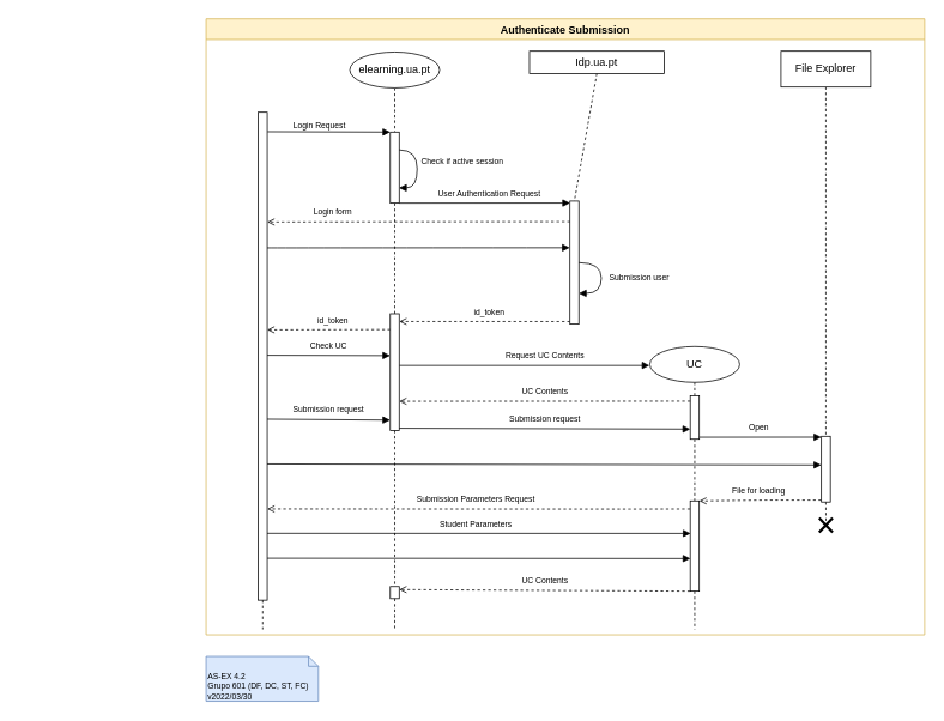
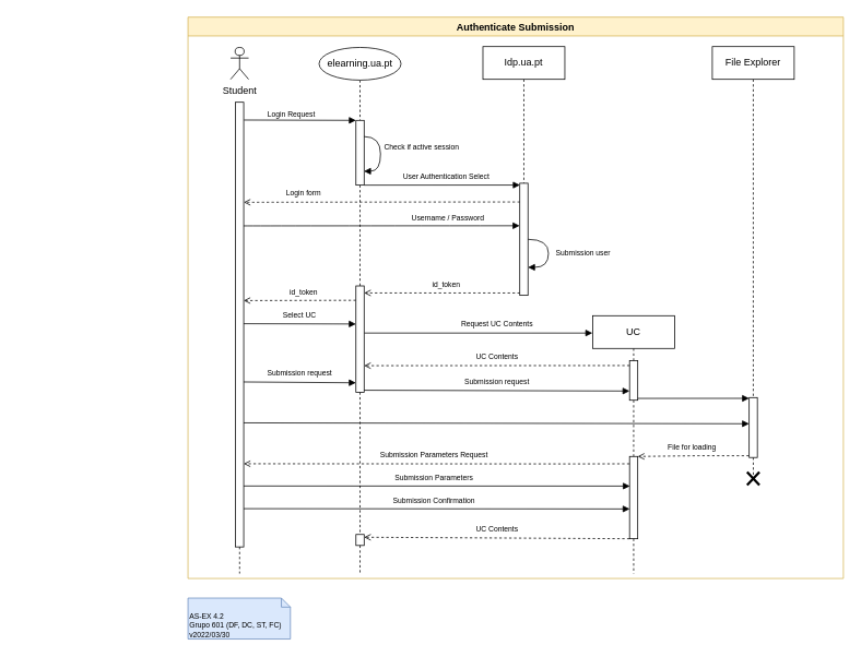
- <mxCell id="10" value="Idp.ua.pt" style="rounded=0;whiteSpace=wrap;html=1;" parent="2" vertex="1"><mxGeometry x="360" y="36" width="150" height="25" as="geometry" /></mxCell>
+ <mxCell id="10" value="Idp.ua.pt" style="rounded=0;whiteSpace=wrap;html=1;" parent="2" vertex="1"><mxGeometry x="360" y="36" width="100" height="40" as="geometry" /></mxCell>
+ <mxCell id="6" value="Student" style="shape=umlActor;verticalLabelPosition=bottom;verticalAlign=top;html=1;outlineConnect=0;" parent="2" vertex="1"><mxGeometry x="52" y="37" width="22" height="39" as="geometry" /></mxCell>
- <mxCell id="18" value="User Authentication Request" style="text;html=1;align=center;verticalAlign=middle;resizable=0;points=[];autosize=1;strokeColor=none;fillColor=none;fontSize=9;" parent="2" vertex="1"><mxGeometry x="250" y="185" width="130" height="20" as="geometry" /></mxCell>
+ <mxCell id="18" value="User Authentication Select" style="text;html=1;align=center;verticalAlign=middle;resizable=0;points=[];autosize=1;strokeColor=none;fillColor=none;fontSize=9;" parent="2" vertex="1"><mxGeometry x="250" y="185" width="130" height="20" as="geometry" /></mxCell>
+ <mxCell id="22" value="Username / Password" style="text;html=1;align=center;verticalAlign=middle;resizable=0;points=[];autosize=1;strokeColor=none;fillColor=none;fontSize=9;" parent="2" vertex="1"><mxGeometry x="266.5" y="236" width="100" height="20" as="geometry" /></mxCell>
- <mxCell id="34" value="Check UC" style="text;html=1;align=center;verticalAlign=middle;resizable=0;points=[];autosize=1;strokeColor=none;fillColor=none;fontSize=9;" parent="2" vertex="1"><mxGeometry x="106" y="354.88" width="60" height="20" as="geometry" /></mxCell>
+ <mxCell id="34" value="Select UC" style="text;html=1;align=center;verticalAlign=middle;resizable=0;points=[];autosize=1;strokeColor=none;fillColor=none;fontSize=9;" parent="2" vertex="1"><mxGeometry x="106" y="354.88" width="60" height="20" as="geometry" /></mxCell>
- <mxCell id="32" value="UC" style="ellipse;whiteSpace=wrap;html=1;" parent="2" vertex="1"><mxGeometry x="493.99" y="364.88" width="100" height="40" as="geometry" /></mxCell>
+ <mxCell id="32" value="UC" style="rounded=0;whiteSpace=wrap;html=1;" parent="2" vertex="1"><mxGeometry x="493.99" y="364.88" width="100" height="40" as="geometry" /></mxCell>
- <mxCell id="48" value="Open" style="text;html=1;align=center;verticalAlign=middle;resizable=0;points=[];autosize=1;strokeColor=none;fillColor=none;fontSize=9;" parent="2" vertex="1"><mxGeometry x="595" y="446" width="40" height="20" as="geometry" /></mxCell>
- <mxCell id="58" value="Student Parameters" style="text;html=1;align=center;verticalAlign=middle;resizable=0;points=[];autosize=1;strokeColor=none;fillColor=none;fontSize=9;" parent="2" vertex="1"><mxGeometry x="244.96" y="554" width="110" height="20" as="geometry" /></mxCell>
+ <mxCell id="58" value="Submission Parameters" style="text;html=1;align=center;verticalAlign=middle;resizable=0;points=[];autosize=1;strokeColor=none;fillColor=none;fontSize=9;" parent="2" vertex="1"><mxGeometry x="244.96" y="554" width="110" height="20" as="geometry" /></mxCell>
+ <mxCell id="60" value="Submission Confirmation" style="text;html=1;align=center;verticalAlign=middle;resizable=0;points=[];autosize=1;strokeColor=none;fillColor=none;fontSize=9;" parent="2" vertex="1"><mxGeometry x="239.96" y="581.96" width="120" height="20" as="geometry" /></mxCell>
